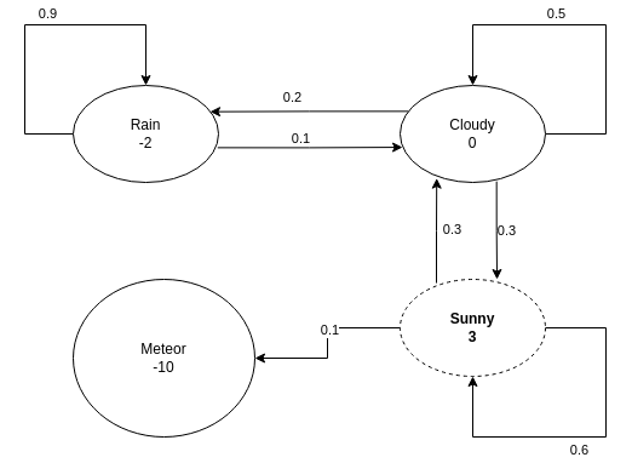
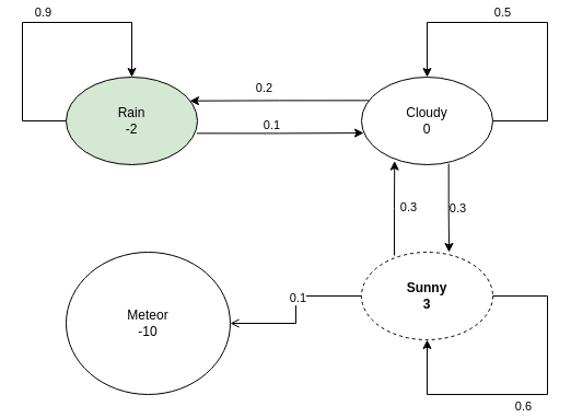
- <mxCell id="6" value="Rain&lt;br&gt;-2" style="ellipse;whiteSpace=wrap;html=1;" vertex="1" parent="1"><mxGeometry x="60" y="70" width="120" height="80" as="geometry" /></mxCell>
+ <mxCell id="6" value="Rain&lt;br&gt;-2" style="ellipse;whiteSpace=wrap;html=1;fillColor=#d5e8d4;" vertex="1" parent="1"><mxGeometry x="60" y="70" width="120" height="80" as="geometry" /></mxCell>
- <mxCell id="16" value="" style="edgeStyle=orthogonalEdgeStyle;rounded=0;orthogonalLoop=1;jettySize=auto;html=1;entryX=1;entryY=0.5;entryDx=0;entryDy=0;" edge="1" parent="1" source="20" target="21"><mxGeometry relative="1" as="geometry"><mxPoint x="250" y="270" as="targetPoint" /></mxGeometry></mxCell>
+ <mxCell id="16" value="" style="edgeStyle=orthogonalEdgeStyle;rounded=0;orthogonalLoop=1;jettySize=auto;html=1;entryX=1;entryY=0.5;entryDx=0;entryDy=0;endArrow=open;" edge="1" parent="1" source="20" target="21"><mxGeometry relative="1" as="geometry"><mxPoint x="250" y="270" as="targetPoint" /></mxGeometry></mxCell>
